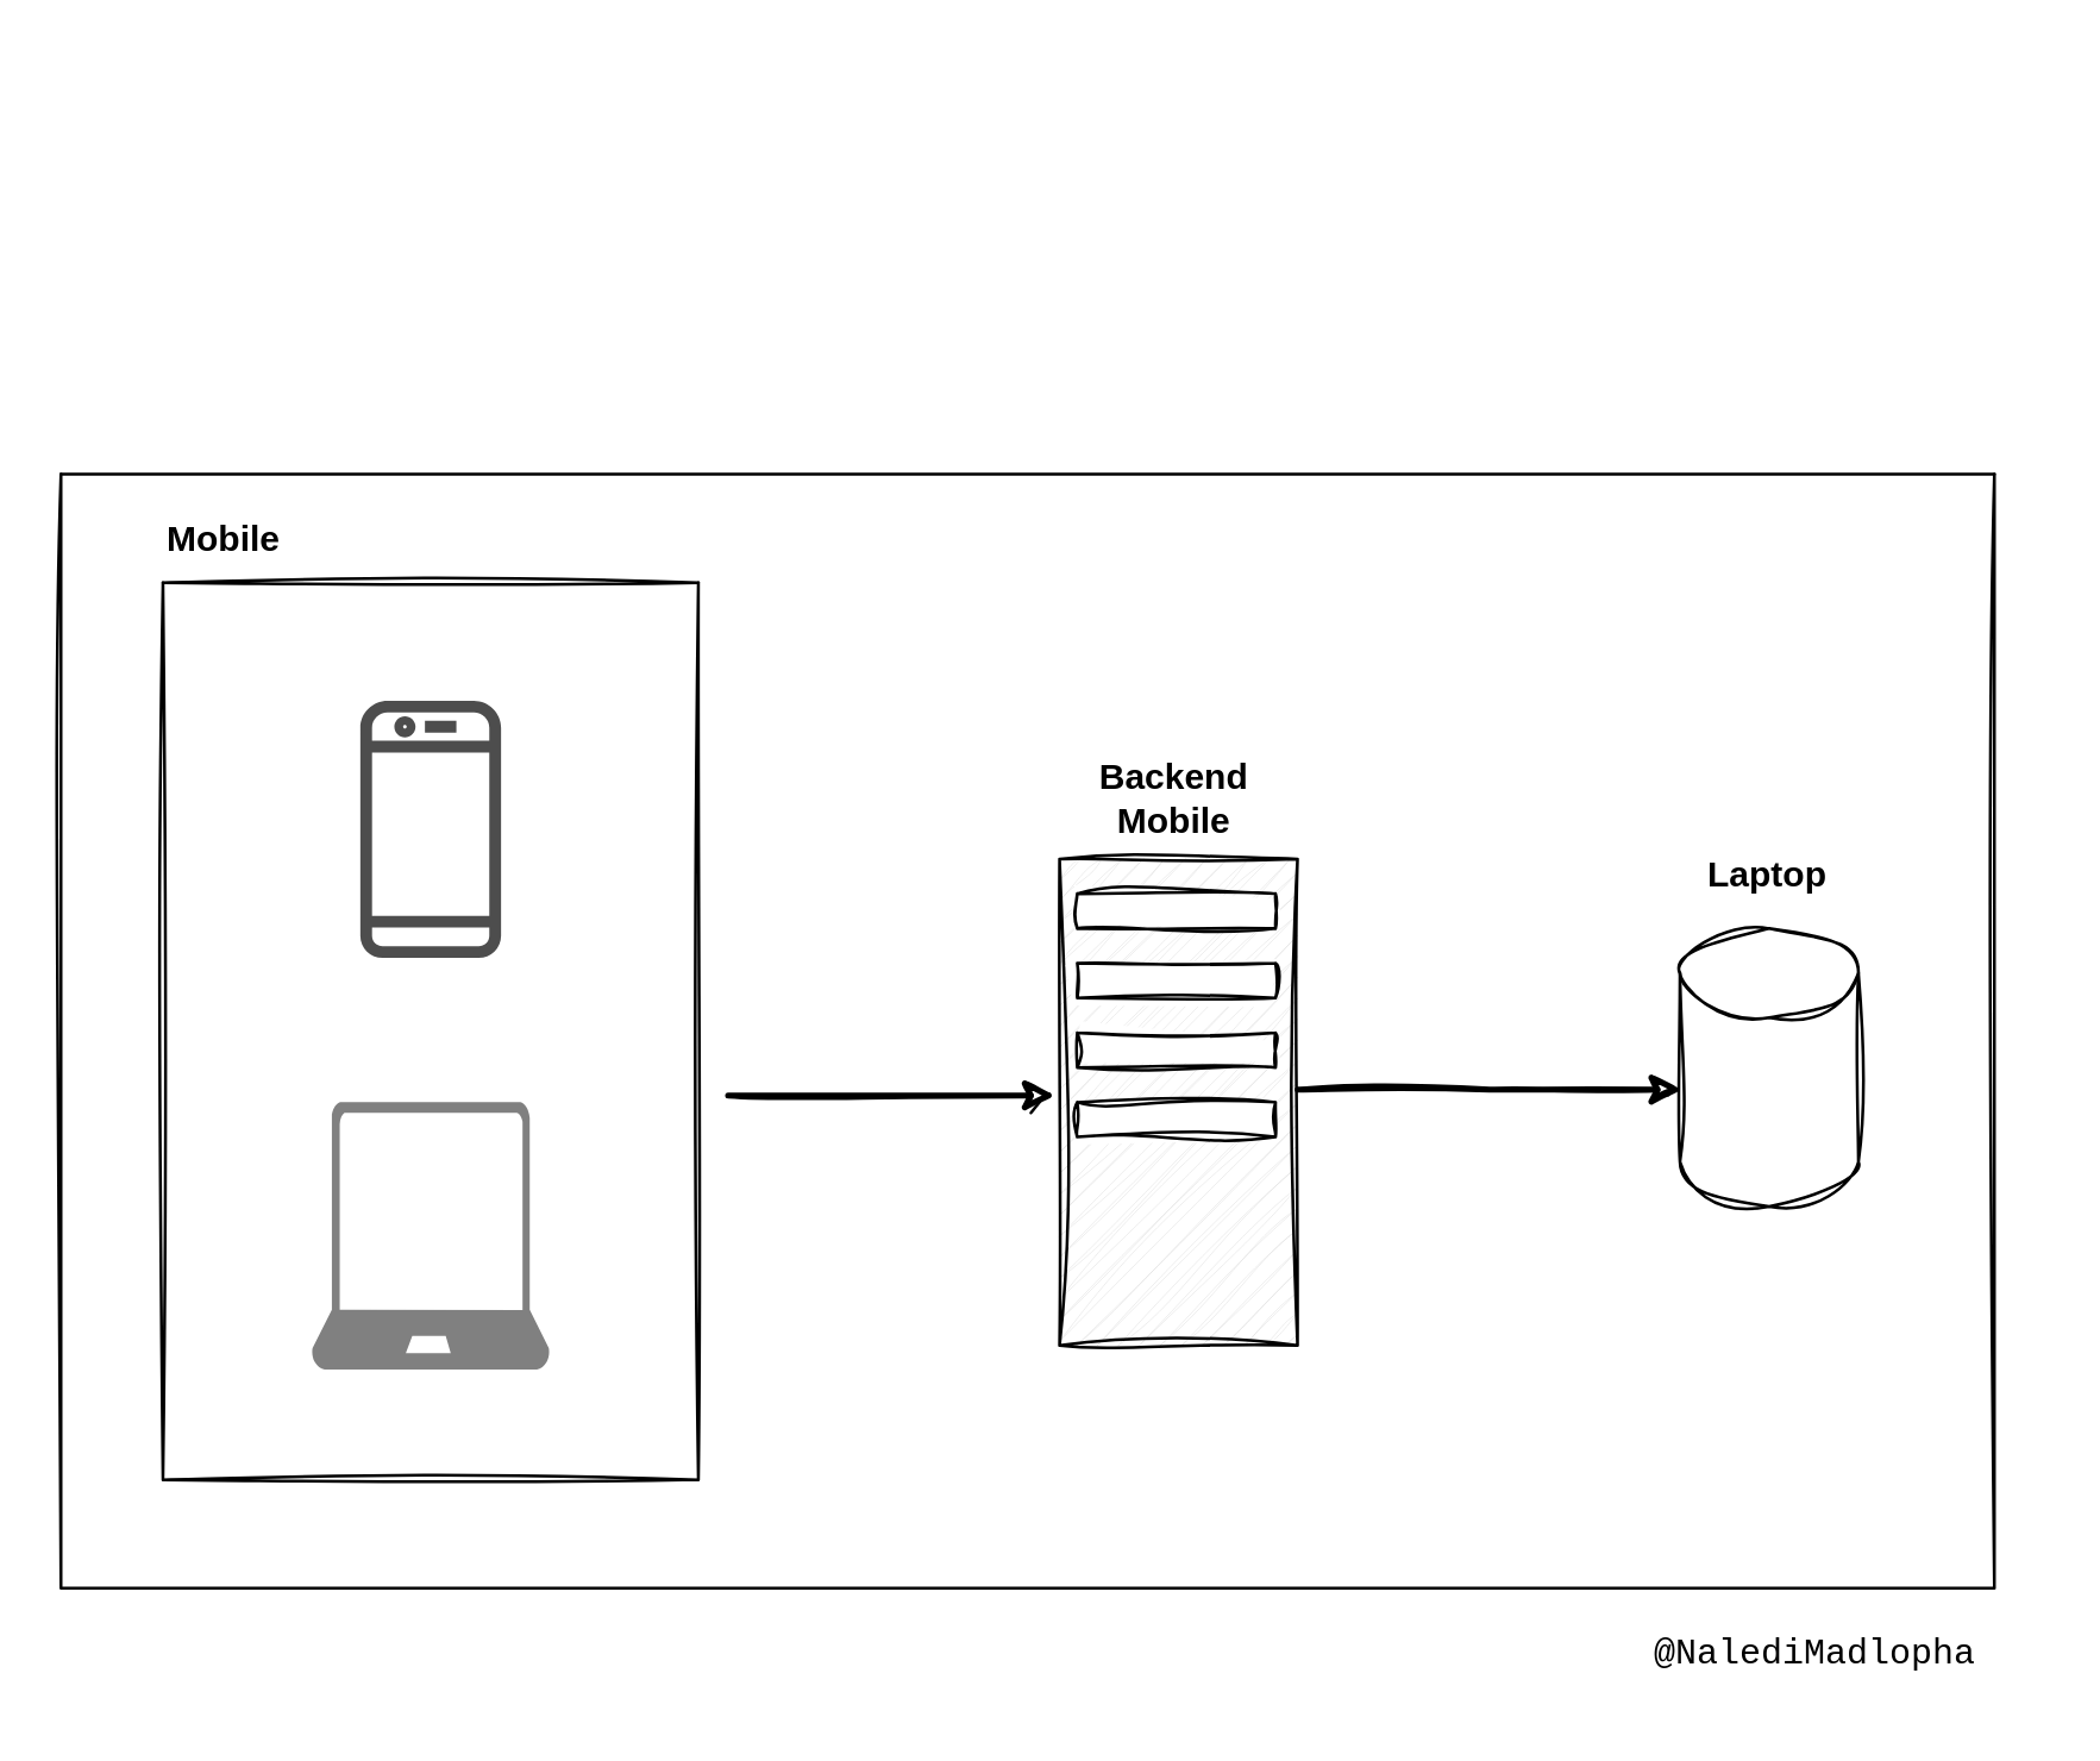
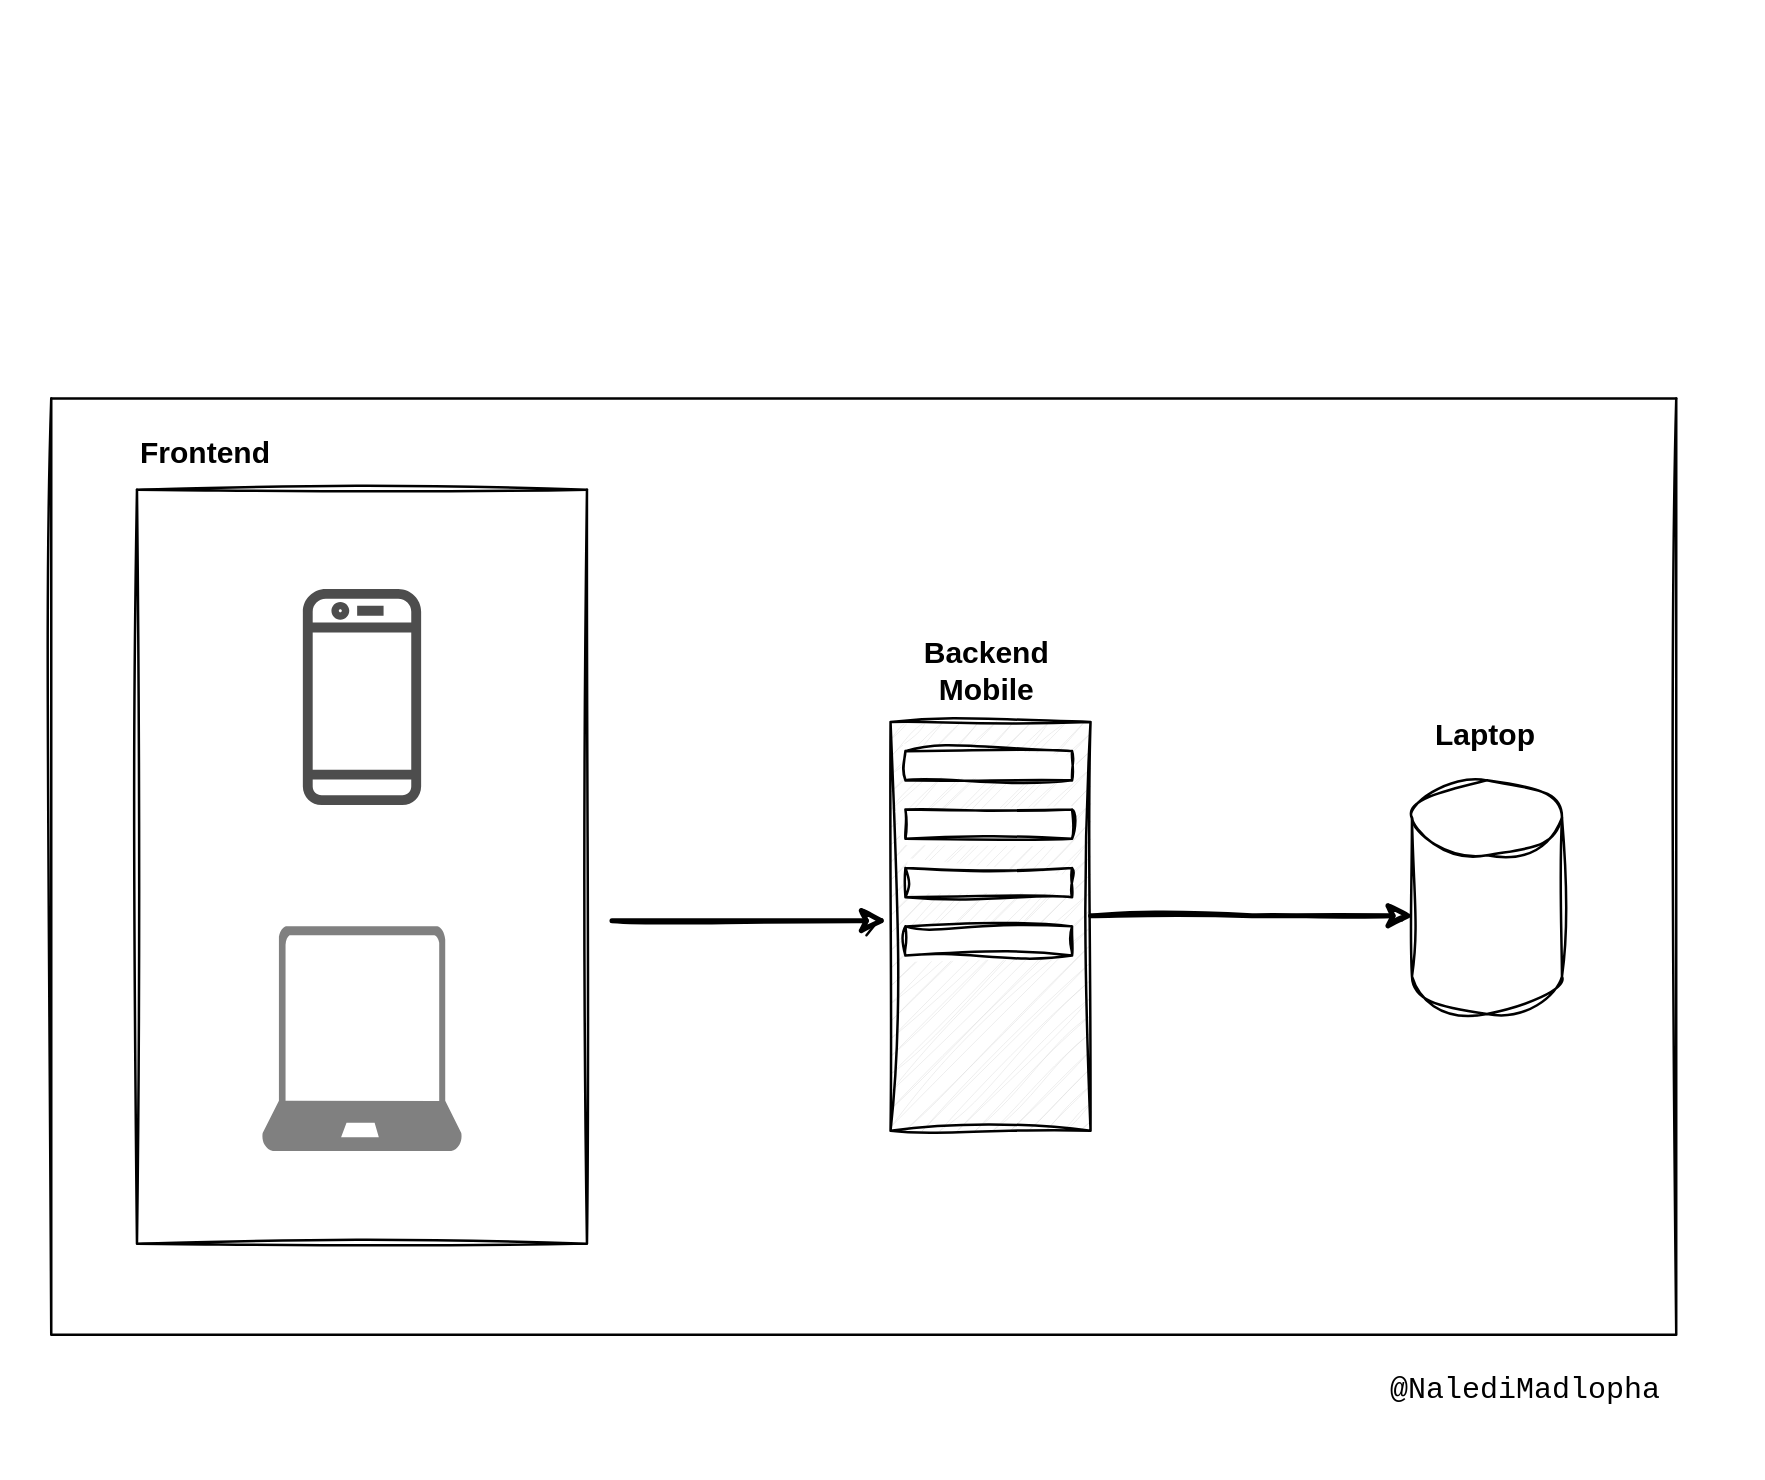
- <mxCell id="6" value="&lt;div align=&quot;left&quot;&gt;&lt;b&gt;Mobile&lt;/b&gt;&lt;/div&gt;" style="text;html=1;strokeColor=none;fillColor=none;align=left;verticalAlign=middle;whiteSpace=wrap;rounded=0;" parent="4" vertex="1"><mxGeometry x="34.29" y="-0.003" width="81.429" height="44.933" as="geometry" /></mxCell>
+ <mxCell id="6" value="&lt;div align=&quot;left&quot;&gt;&lt;b&gt;Frontend&lt;/b&gt;&lt;/div&gt;" style="text;html=1;strokeColor=none;fillColor=none;align=left;verticalAlign=middle;whiteSpace=wrap;rounded=0;" parent="4" vertex="1"><mxGeometry x="34.29" y="-0.003" width="81.429" height="44.933" as="geometry" /></mxCell>
